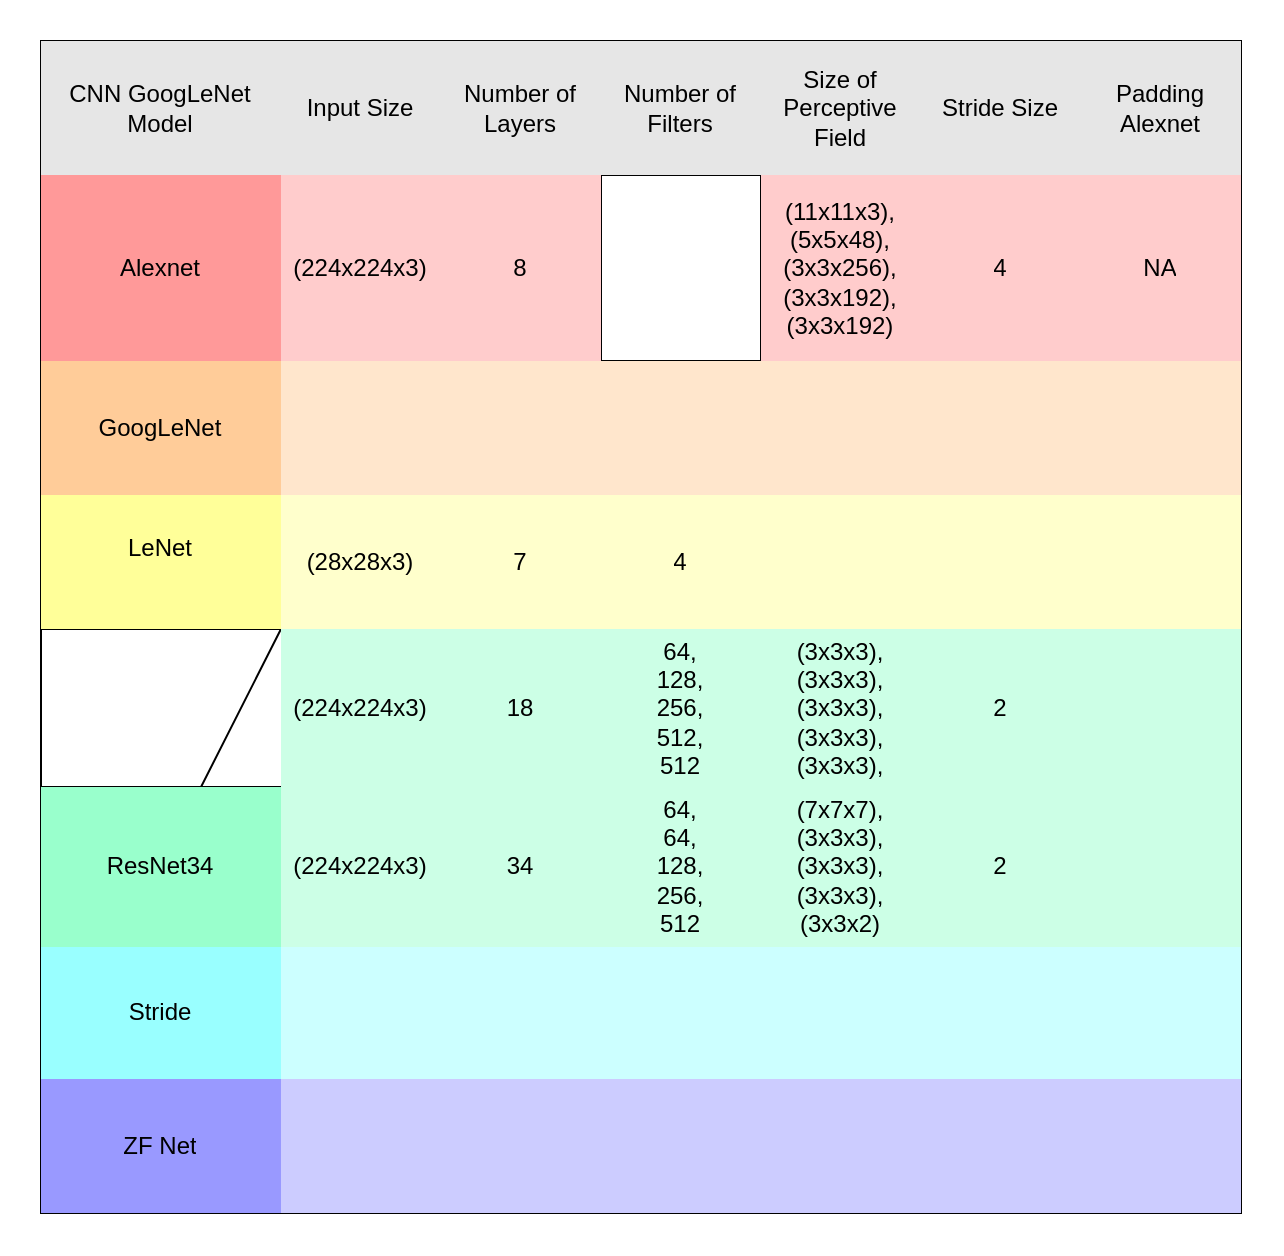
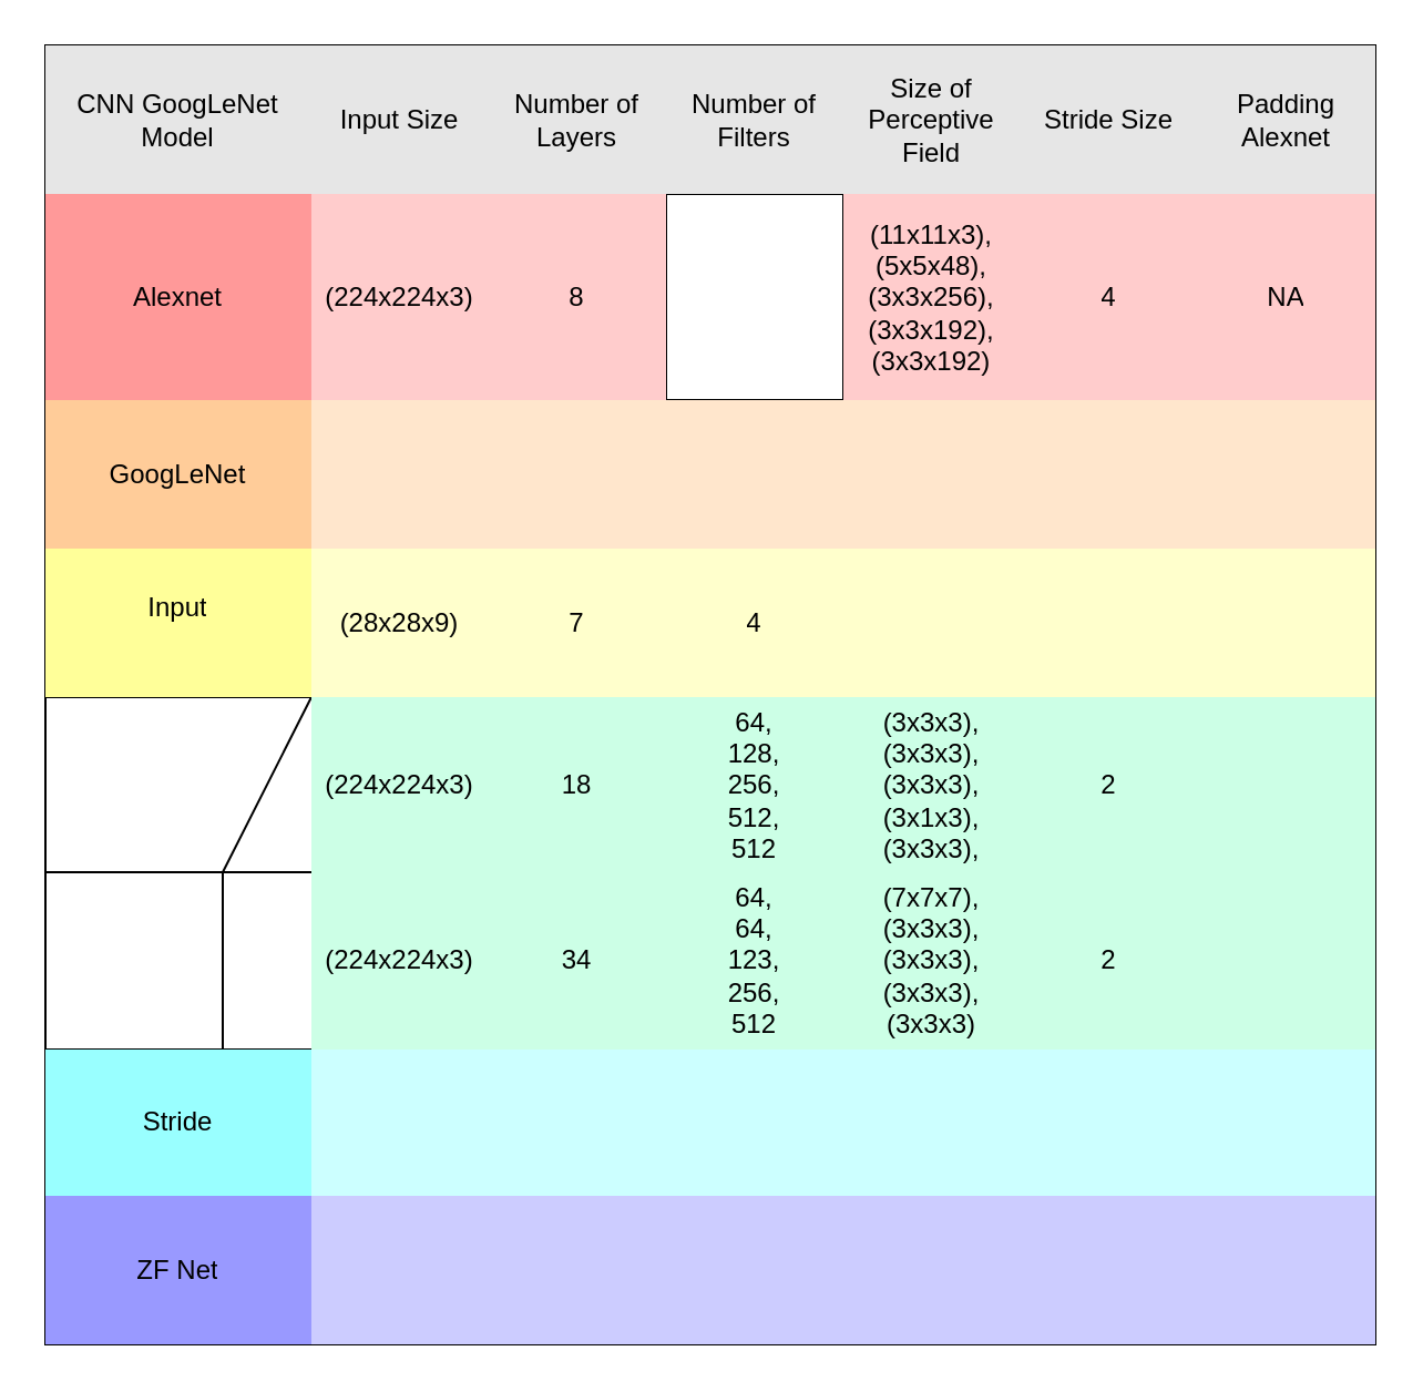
- <mxCell id="27" value="&#10;LeNet&#10;&#10;" style="shape=partialRectangle;html=1;whiteSpace=wrap;connectable=0;overflow=hidden;top=0;left=0;bottom=0;right=0;fillColor=#FFFF99;" vertex="1" parent="26"><mxGeometry width="120" height="67" as="geometry" /></mxCell>
+ <mxCell id="27" value="&#10;Input&#10;&#10;" style="shape=partialRectangle;html=1;whiteSpace=wrap;connectable=0;overflow=hidden;top=0;left=0;bottom=0;right=0;fillColor=#FFFF99;" vertex="1" parent="26"><mxGeometry width="120" height="67" as="geometry" /></mxCell>
- <mxCell id="28" value="(28x28x3)" style="shape=partialRectangle;html=1;whiteSpace=wrap;connectable=0;overflow=hidden;top=0;left=0;bottom=0;right=0;fillColor=#FFFFCC;" vertex="1" parent="26"><mxGeometry x="120" width="80" height="67" as="geometry" /></mxCell>
+ <mxCell id="28" value="(28x28x9)" style="shape=partialRectangle;html=1;whiteSpace=wrap;connectable=0;overflow=hidden;top=0;left=0;bottom=0;right=0;fillColor=#FFFFCC;" vertex="1" parent="26"><mxGeometry x="120" width="80" height="67" as="geometry" /></mxCell>
- <mxCell id="38" value="&lt;div&gt;(3x3x3),&lt;/div&gt;&lt;div&gt;(3x3x3),&lt;/div&gt;&lt;div&gt;(3x3x3),&lt;/div&gt;&lt;div&gt;(3x3x3),&lt;/div&gt;&lt;div&gt;(3x3x3),&lt;/div&gt;" style="shape=partialRectangle;html=1;whiteSpace=wrap;connectable=0;overflow=hidden;top=0;left=0;bottom=0;right=0;fillColor=#CCFFE6;" vertex="1" parent="34"><mxGeometry x="360" width="80" height="79" as="geometry" /></mxCell>
+ <mxCell id="38" value="&lt;div&gt;(3x3x3),&lt;/div&gt;&lt;div&gt;(3x3x3),&lt;/div&gt;&lt;div&gt;(3x3x3),&lt;/div&gt;&lt;div&gt;(3x1x3),&lt;/div&gt;&lt;div&gt;(3x3x3),&lt;/div&gt;" style="shape=partialRectangle;html=1;whiteSpace=wrap;connectable=0;overflow=hidden;top=0;left=0;bottom=0;right=0;fillColor=#CCFFE6;" vertex="1" parent="34"><mxGeometry x="360" width="80" height="79" as="geometry" /></mxCell>
- <mxCell id="42" value="ResNet34" style="shape=partialRectangle;html=1;whiteSpace=wrap;connectable=0;overflow=hidden;top=0;left=0;bottom=0;right=0;fillColor=#99FFCC;" vertex="1" parent="41"><mxGeometry width="120" height="80" as="geometry" /></mxCell>
- <mxCell id="45" value="&lt;div&gt;64,&lt;/div&gt;&lt;div&gt; 64, &lt;br&gt;&lt;/div&gt;&lt;div&gt;128,&lt;/div&gt;&lt;div&gt; 256, &lt;br&gt;&lt;/div&gt;&lt;div&gt;512&lt;/div&gt;" style="shape=partialRectangle;html=1;whiteSpace=wrap;connectable=0;overflow=hidden;top=0;left=0;bottom=0;right=0;fillColor=#CCFFE6;" vertex="1" parent="41"><mxGeometry x="280" width="80" height="80" as="geometry" /></mxCell>
+ <mxCell id="45" value="&lt;div&gt;64,&lt;/div&gt;&lt;div&gt; 64, &lt;br&gt;&lt;/div&gt;&lt;div&gt;123,&lt;/div&gt;&lt;div&gt; 256, &lt;br&gt;&lt;/div&gt;&lt;div&gt;512&lt;/div&gt;" style="shape=partialRectangle;html=1;whiteSpace=wrap;connectable=0;overflow=hidden;top=0;left=0;bottom=0;right=0;fillColor=#CCFFE6;" vertex="1" parent="41"><mxGeometry x="280" width="80" height="80" as="geometry" /></mxCell>
- <mxCell id="46" value="&lt;div&gt;(7x7x7),&lt;/div&gt;&lt;div&gt;(3x3x3),&lt;br&gt;&lt;/div&gt;&lt;div&gt;(3x3x3),&lt;/div&gt;&lt;div&gt;(3x3x3),&lt;/div&gt;&lt;div&gt;(3x3x2)&lt;/div&gt;" style="shape=partialRectangle;html=1;whiteSpace=wrap;connectable=0;overflow=hidden;top=0;left=0;bottom=0;right=0;fillColor=#CCFFE6;" vertex="1" parent="41"><mxGeometry x="360" width="80" height="80" as="geometry" /></mxCell>
+ <mxCell id="46" value="&lt;div&gt;(7x7x7),&lt;/div&gt;&lt;div&gt;(3x3x3),&lt;br&gt;&lt;/div&gt;&lt;div&gt;(3x3x3),&lt;/div&gt;&lt;div&gt;(3x3x3),&lt;/div&gt;&lt;div&gt;(3x3x3)&lt;/div&gt;" style="shape=partialRectangle;html=1;whiteSpace=wrap;connectable=0;overflow=hidden;top=0;left=0;bottom=0;right=0;fillColor=#CCFFE6;" vertex="1" parent="41"><mxGeometry x="360" width="80" height="80" as="geometry" /></mxCell>
